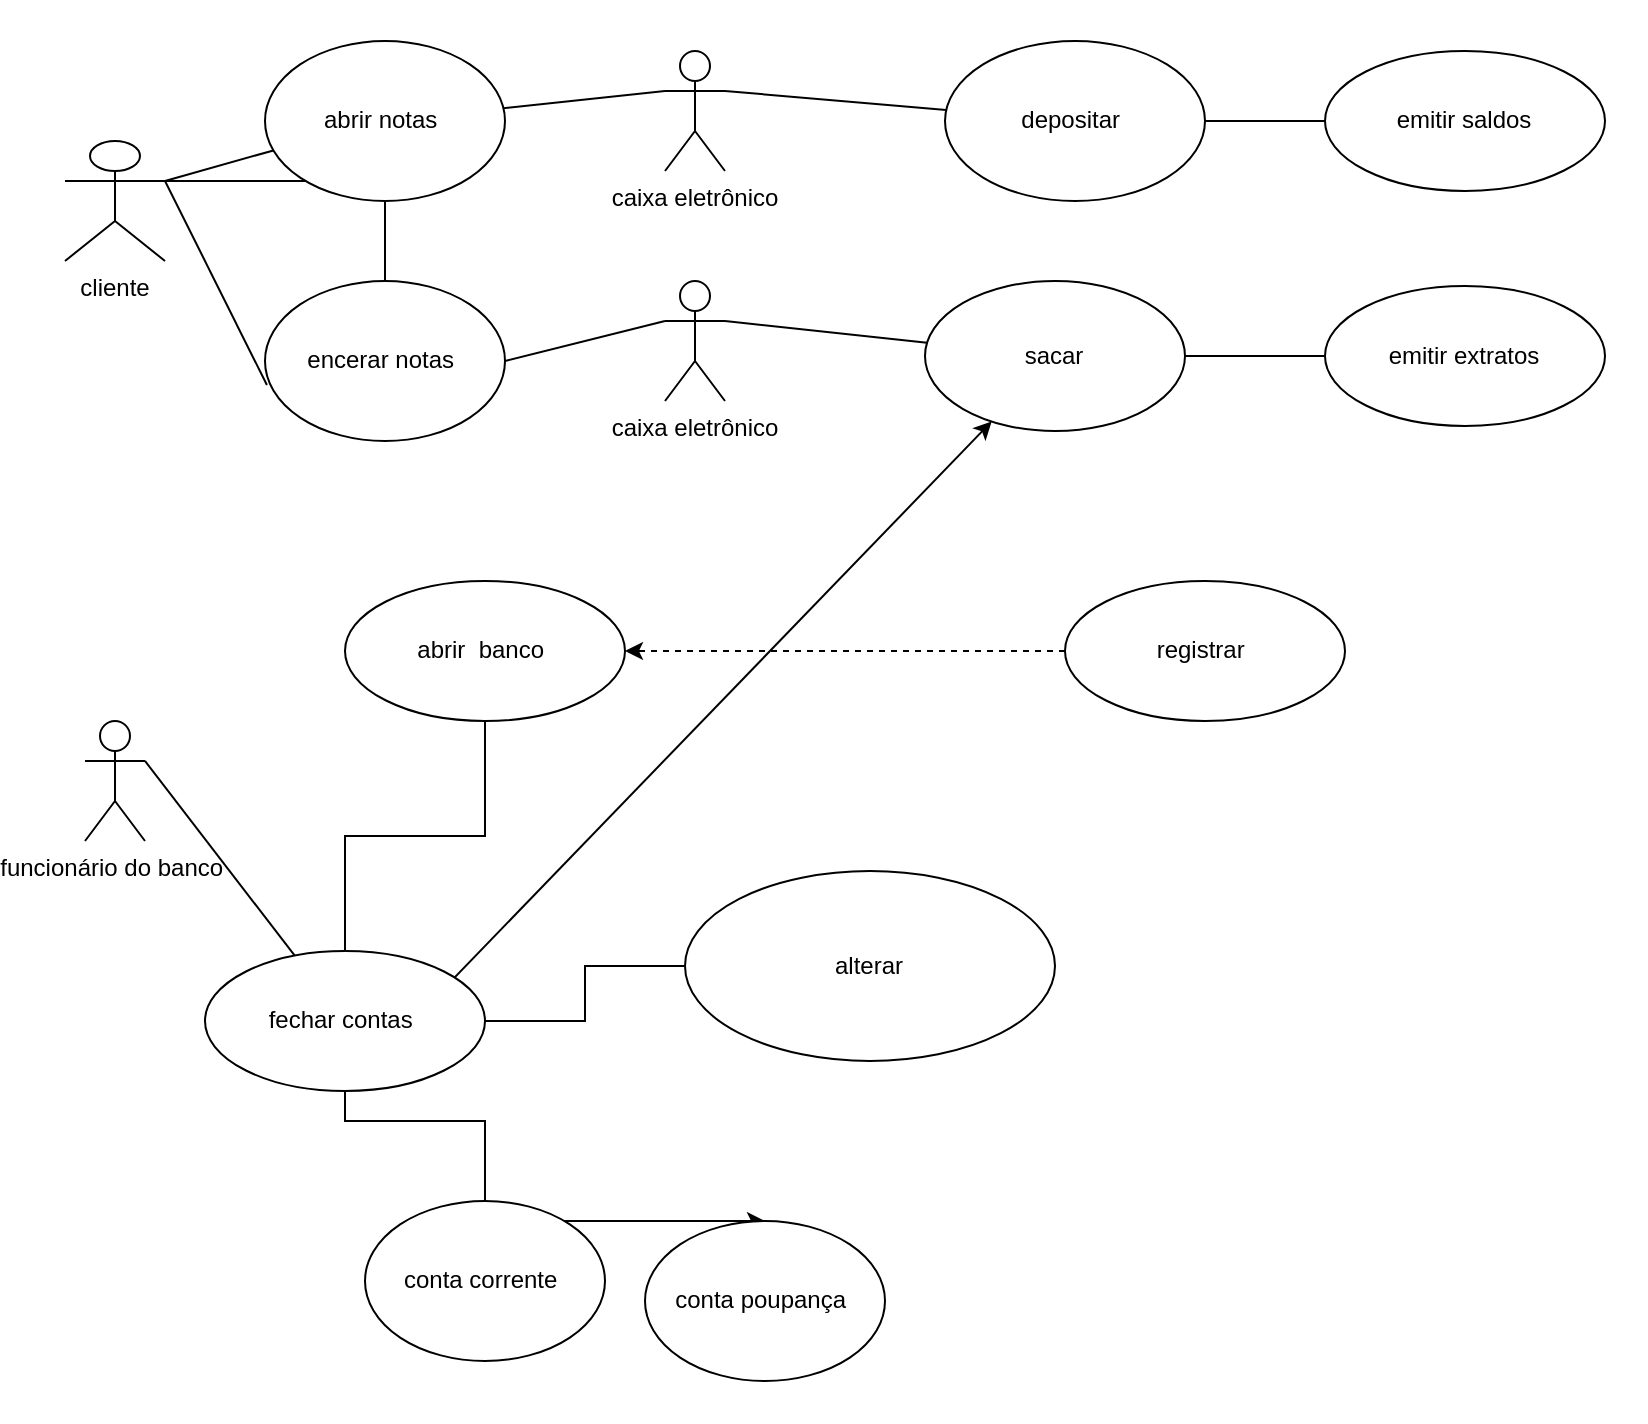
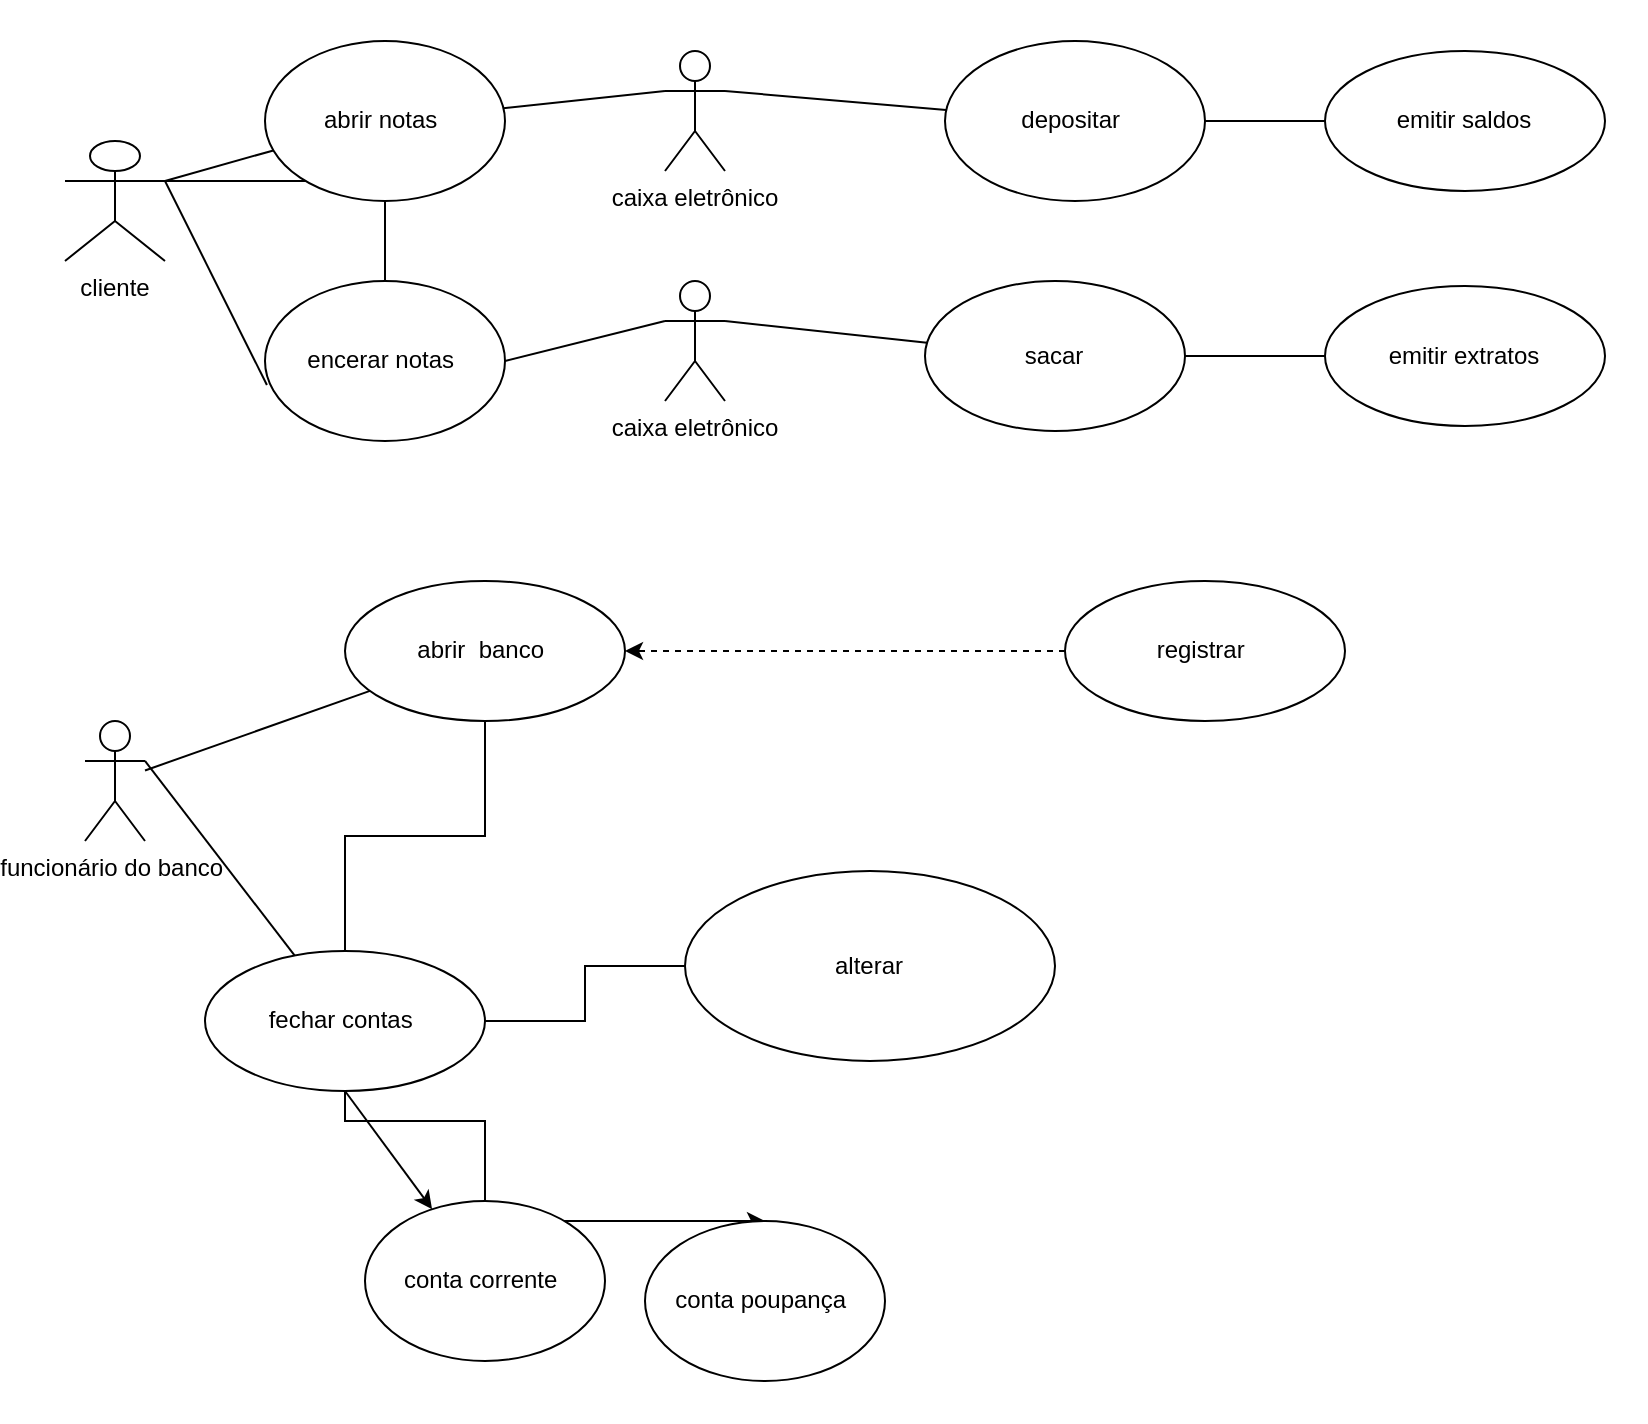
+ <mxCell id="22" value="" style="rounded=0;orthogonalLoop=1;jettySize=auto;html=1;endArrow=none;endFill=0;" edge="1" parent="1" source="24" target="21"><mxGeometry relative="1" as="geometry"><Array as="points" /></mxGeometry></mxCell>
- <mxCell id="27" style="rounded=0;orthogonalLoop=1;jettySize=auto;html=1;exitX=0.5;exitY=1;exitDx=0;exitDy=0;" edge="1" parent="1" source="28" target="13"><mxGeometry relative="1" as="geometry"><mxPoint x="230" y="630" as="targetPoint" /></mxGeometry></mxCell>
+ <mxCell id="27" style="rounded=0;orthogonalLoop=1;jettySize=auto;html=1;exitX=0.5;exitY=1;exitDx=0;exitDy=0;" edge="1" parent="1" source="28" target="33"><mxGeometry relative="1" as="geometry"><mxPoint x="230" y="630" as="targetPoint" /></mxGeometry></mxCell>
